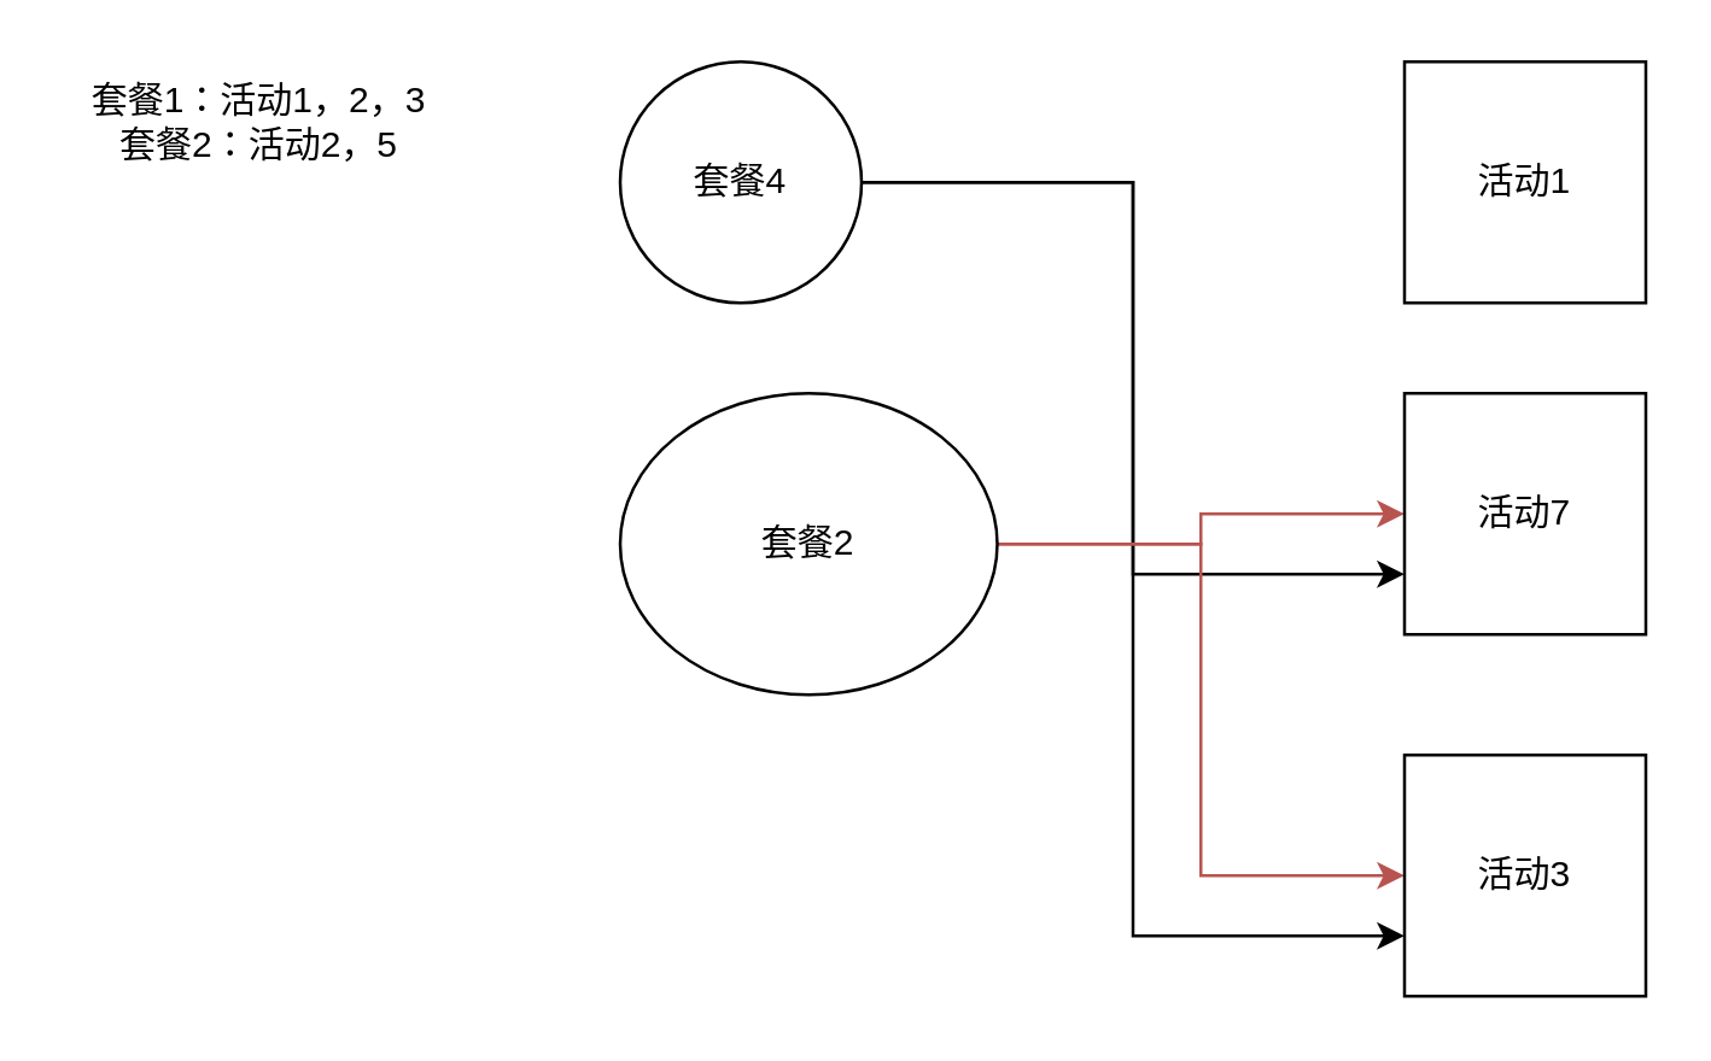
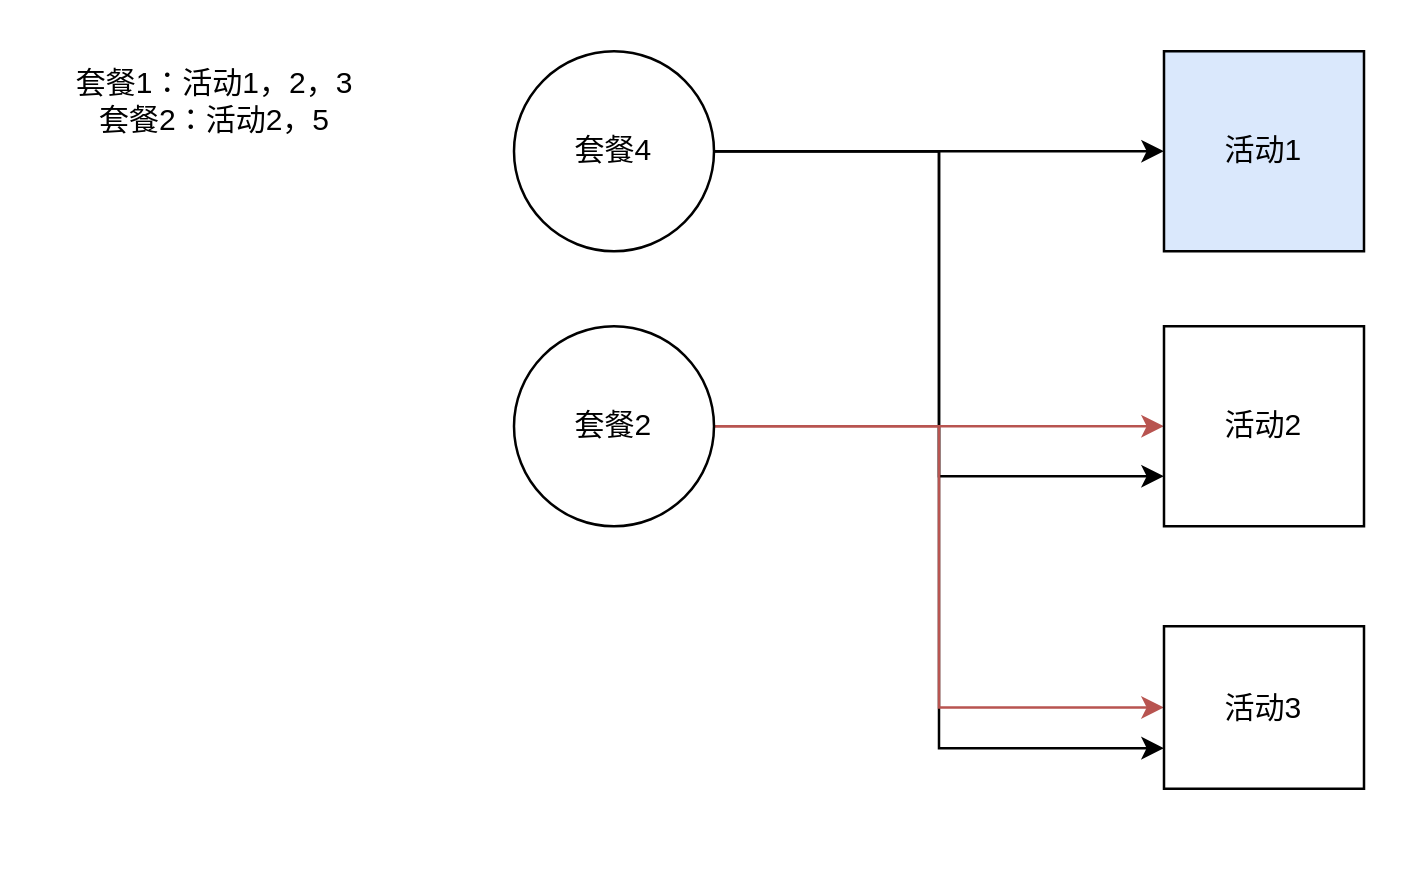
+ <mxCell id="2" style="edgeStyle=orthogonalEdgeStyle;rounded=0;orthogonalLoop=1;jettySize=auto;html=1;exitX=1;exitY=0.5;exitDx=0;exitDy=0;entryX=0;entryY=0.5;entryDx=0;entryDy=0;" edge="1" parent="1" source="5" target="6"><mxGeometry relative="1" as="geometry" /></mxCell>
- <mxCell id="6" value="活动1" style="whiteSpace=wrap;html=1;aspect=fixed;" vertex="1" parent="1"><mxGeometry x="465" y="20" width="80" height="80" as="geometry" /></mxCell>
+ <mxCell id="6" value="活动1" style="whiteSpace=wrap;html=1;aspect=fixed;fillColor=#dae8fc;" vertex="1" parent="1"><mxGeometry x="465" y="20" width="80" height="80" as="geometry" /></mxCell>
- <mxCell id="10" value="活动7" style="whiteSpace=wrap;html=1;aspect=fixed;" vertex="1" parent="1"><mxGeometry x="465" y="130" width="80" height="80" as="geometry" /></mxCell>
+ <mxCell id="10" value="活动2" style="whiteSpace=wrap;html=1;aspect=fixed;" vertex="1" parent="1"><mxGeometry x="465" y="130" width="80" height="80" as="geometry" /></mxCell>
- <mxCell id="9" value="套餐2" style="ellipse;whiteSpace=wrap;html=1;aspect=fixed;" vertex="1" parent="1"><mxGeometry x="205" y="130" width="125" height="100" as="geometry" /></mxCell>
+ <mxCell id="9" value="套餐2" style="ellipse;whiteSpace=wrap;html=1;aspect=fixed;" vertex="1" parent="1"><mxGeometry x="205" y="130" width="80" height="80" as="geometry" /></mxCell>
- <mxCell id="11" value="活动3" style="whiteSpace=wrap;html=1;aspect=fixed;" vertex="1" parent="1"><mxGeometry x="465" y="250" width="80" height="80" as="geometry" /></mxCell>
+ <mxCell id="11" value="活动3" style="whiteSpace=wrap;html=1;aspect=fixed;" vertex="1" parent="1"><mxGeometry x="465" y="250" width="80" height="65" as="geometry" /></mxCell>
